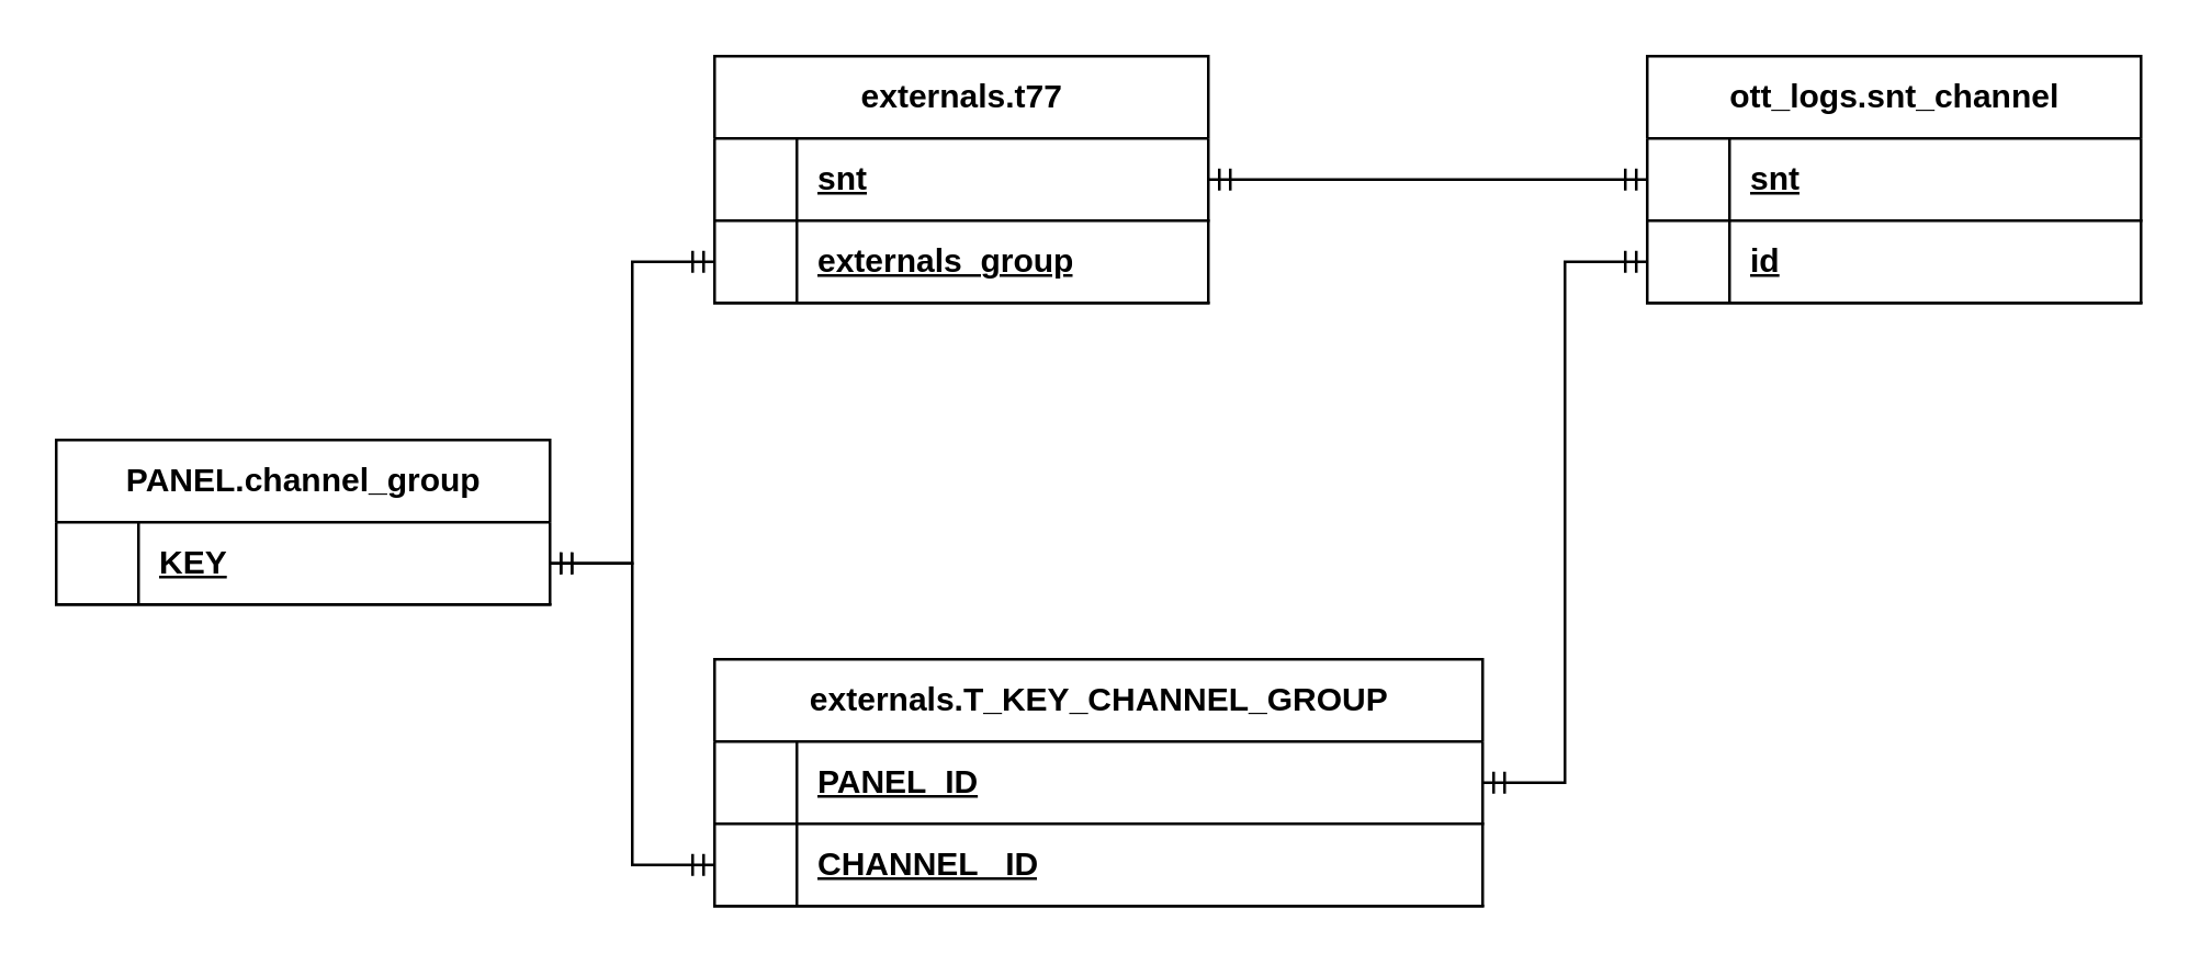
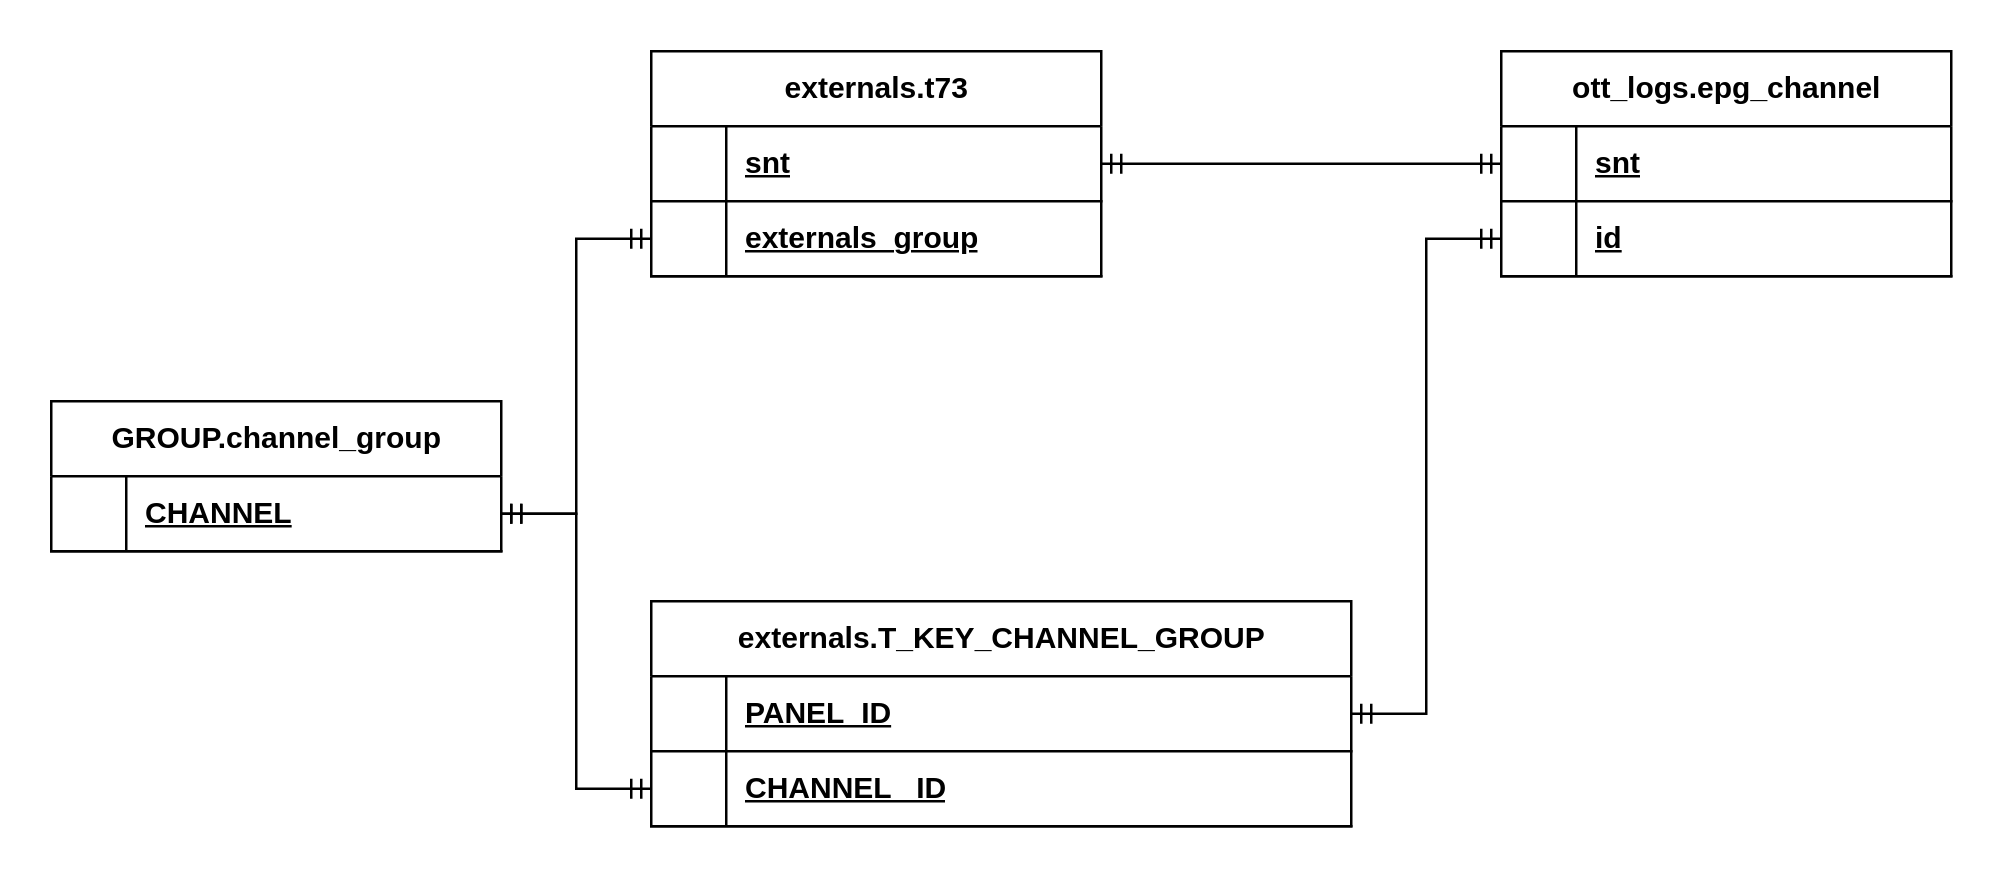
- <mxCell id="2" value="externals.t77" style="shape=table;startSize=30;container=1;collapsible=1;childLayout=tableLayout;fixedRows=1;rowLines=0;fontStyle=1;align=center;resizeLast=1;html=1;comic=0;" vertex="1" parent="1"><mxGeometry x="260" y="20" width="180" height="90" as="geometry"><mxRectangle x="100" y="430" width="110" height="30" as="alternateBounds" /></mxGeometry></mxCell>
+ <mxCell id="2" value="externals.t73" style="shape=table;startSize=30;container=1;collapsible=1;childLayout=tableLayout;fixedRows=1;rowLines=0;fontStyle=1;align=center;resizeLast=1;html=1;comic=0;" vertex="1" parent="1"><mxGeometry x="260" y="20" width="180" height="90" as="geometry"><mxRectangle x="100" y="430" width="110" height="30" as="alternateBounds" /></mxGeometry></mxCell>
- <mxCell id="13" value="ott_logs.snt_channel" style="shape=table;startSize=30;container=1;collapsible=1;childLayout=tableLayout;fixedRows=1;rowLines=0;fontStyle=1;align=center;resizeLast=1;html=1;comic=0;" vertex="1" parent="1"><mxGeometry x="600" y="20" width="180" height="90" as="geometry" /></mxCell>
+ <mxCell id="13" value="ott_logs.epg_channel" style="shape=table;startSize=30;container=1;collapsible=1;childLayout=tableLayout;fixedRows=1;rowLines=0;fontStyle=1;align=center;resizeLast=1;html=1;comic=0;" vertex="1" parent="1"><mxGeometry x="600" y="20" width="180" height="90" as="geometry" /></mxCell>
- <mxCell id="9" value="PANEL.channel_group" style="shape=table;startSize=30;container=1;collapsible=1;childLayout=tableLayout;fixedRows=1;rowLines=0;fontStyle=1;align=center;resizeLast=1;html=1;comic=0;" vertex="1" parent="1"><mxGeometry x="20" y="160" width="180" height="60" as="geometry" /></mxCell>
+ <mxCell id="9" value="GROUP.channel_group" style="shape=table;startSize=30;container=1;collapsible=1;childLayout=tableLayout;fixedRows=1;rowLines=0;fontStyle=1;align=center;resizeLast=1;html=1;comic=0;" vertex="1" parent="1"><mxGeometry x="20" y="160" width="180" height="60" as="geometry" /></mxCell>
- <mxCell id="12" value="KEY" style="shape=partialRectangle;connectable=0;fillColor=none;top=0;left=0;bottom=0;right=0;align=left;spacingLeft=6;fontStyle=5;overflow=hidden;whiteSpace=wrap;html=1;" vertex="1" parent="10"><mxGeometry x="30" width="150" height="30" as="geometry"><mxRectangle width="150" height="30" as="alternateBounds" /></mxGeometry></mxCell>
+ <mxCell id="12" value="CHANNEL" style="shape=partialRectangle;connectable=0;fillColor=none;top=0;left=0;bottom=0;right=0;align=left;spacingLeft=6;fontStyle=5;overflow=hidden;whiteSpace=wrap;html=1;" vertex="1" parent="10"><mxGeometry x="30" width="150" height="30" as="geometry"><mxRectangle width="150" height="30" as="alternateBounds" /></mxGeometry></mxCell>
